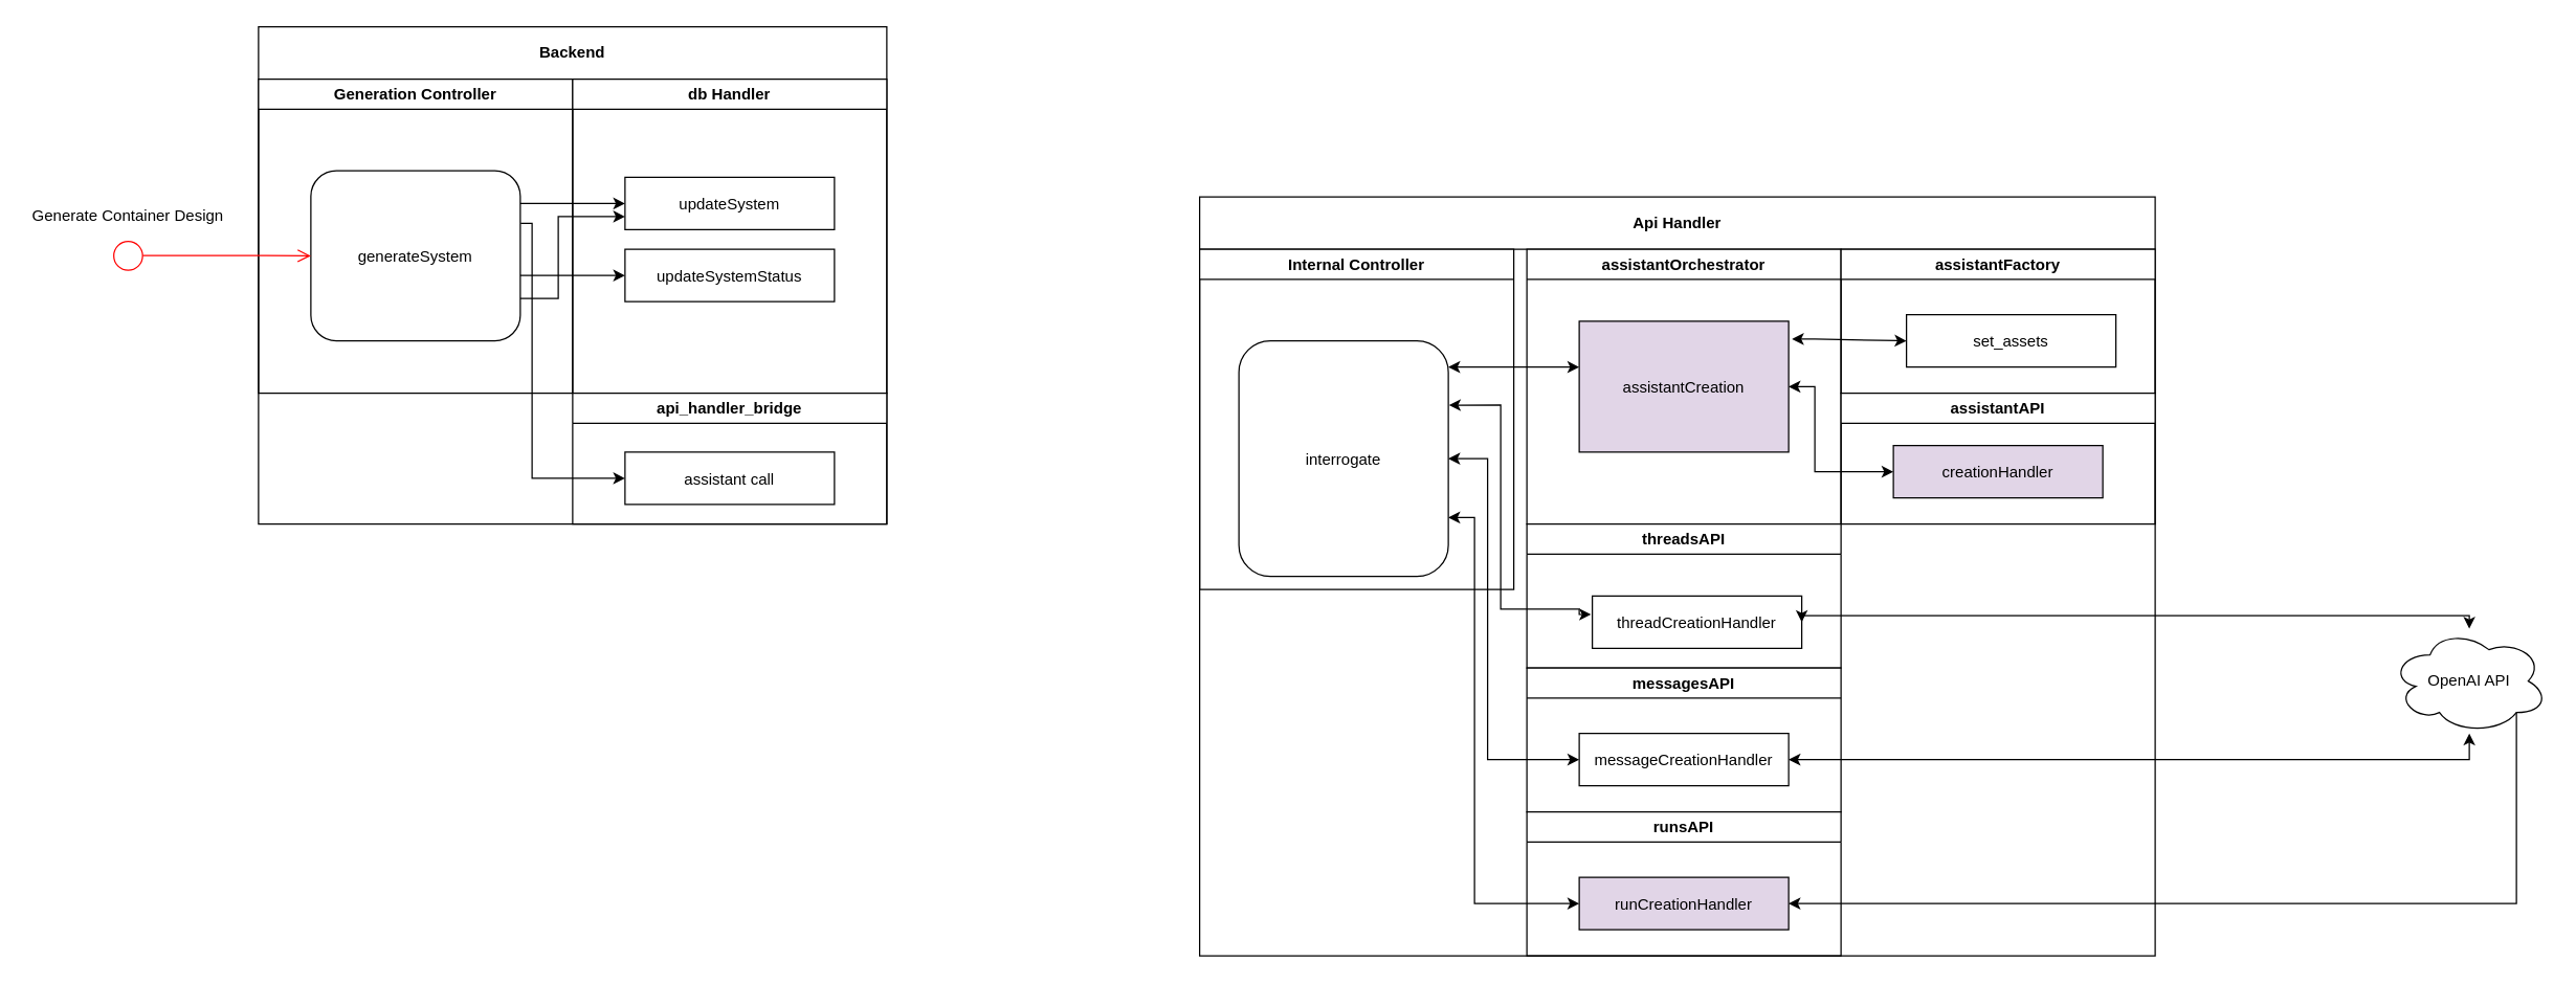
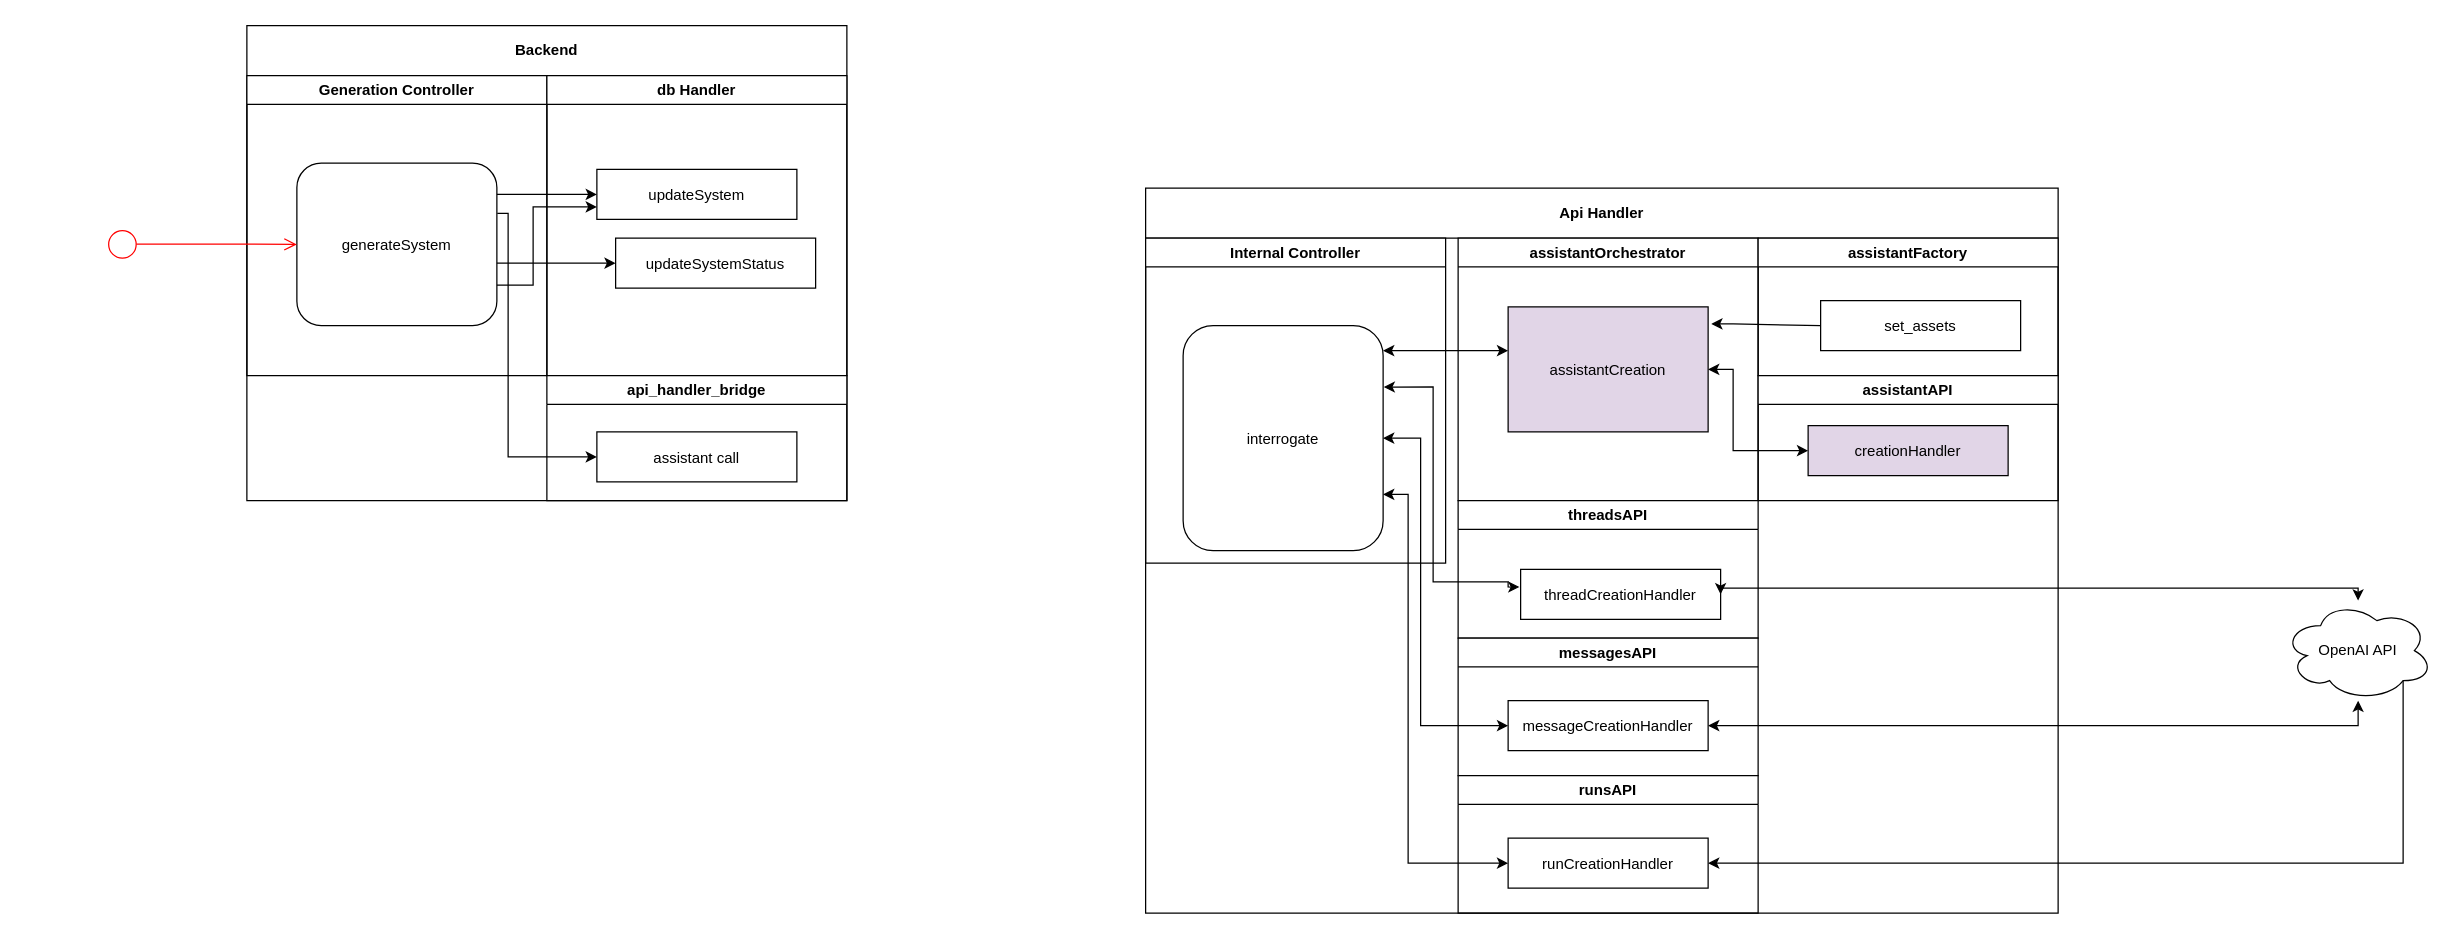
- <mxCell id="16" value="Generate Container Design" style="text;html=1;align=center;verticalAlign=middle;whiteSpace=wrap;rounded=0;" vertex="1" parent="1"><mxGeometry x="20" y="150" width="154.87" height="30" as="geometry" /></mxCell>
- <mxCell id="7" value="updateSystemStatus" style="" vertex="1" parent="5"><mxGeometry x="40" y="130" width="160" height="40" as="geometry" /></mxCell>
+ <mxCell id="7" value="updateSystemStatus" style="" vertex="1" parent="5"><mxGeometry x="55" y="130" width="160" height="40" as="geometry" /></mxCell>
- <mxCell id="25" value="" style="edgeStyle=orthogonalEdgeStyle;rounded=0;orthogonalLoop=1;jettySize=auto;html=1;startArrow=classic;startFill=1;entryX=0;entryY=0.5;entryDx=0;entryDy=0;exitX=1.016;exitY=0.136;exitDx=0;exitDy=0;exitPerimeter=0;" edge="1" parent="17" source="21" target="24"><mxGeometry relative="1" as="geometry"><mxPoint x="450" y="110" as="sourcePoint" /><Array as="points"><mxPoint x="470" y="109" /><mxPoint x="540" y="109" /></Array></mxGeometry></mxCell>
+ <mxCell id="25" value="" style="edgeStyle=orthogonalEdgeStyle;rounded=0;orthogonalLoop=1;jettySize=auto;html=1;startArrow=classic;startFill=1;entryX=0;entryY=0.5;entryDx=0;entryDy=0;exitX=1.016;exitY=0.136;exitDx=0;exitDy=0;exitPerimeter=0;endArrow=none;" edge="1" parent="17" source="21" target="24"><mxGeometry relative="1" as="geometry"><mxPoint x="450" y="110" as="sourcePoint" /><Array as="points"><mxPoint x="470" y="109" /><mxPoint x="540" y="109" /></Array></mxGeometry></mxCell>
- <mxCell id="35" value="runCreationHandler" style="fillColor=#e1d5e7;" vertex="1" parent="34"><mxGeometry x="40" y="50" width="160" height="40" as="geometry" /></mxCell>
+ <mxCell id="35" value="runCreationHandler" style="" vertex="1" parent="34"><mxGeometry x="40" y="50" width="160" height="40" as="geometry" /></mxCell>
